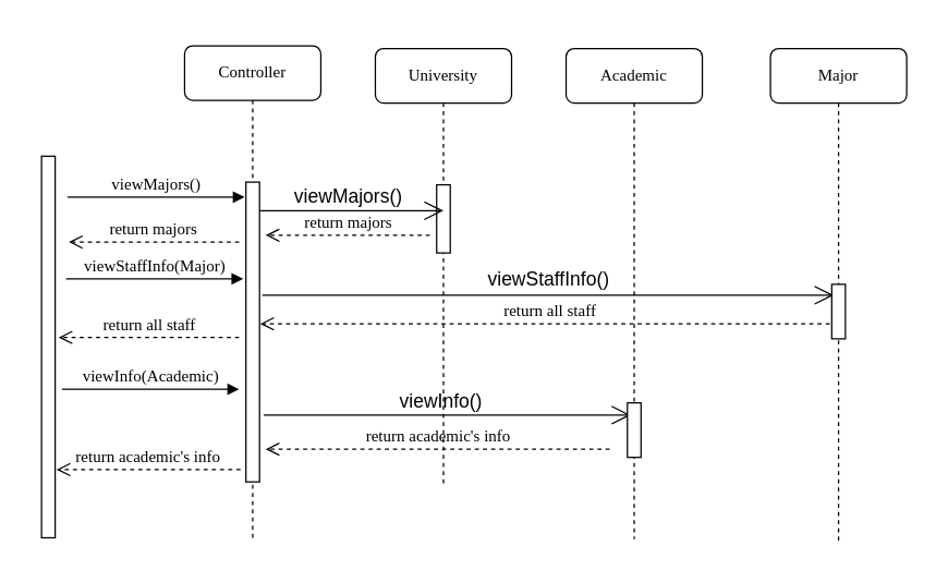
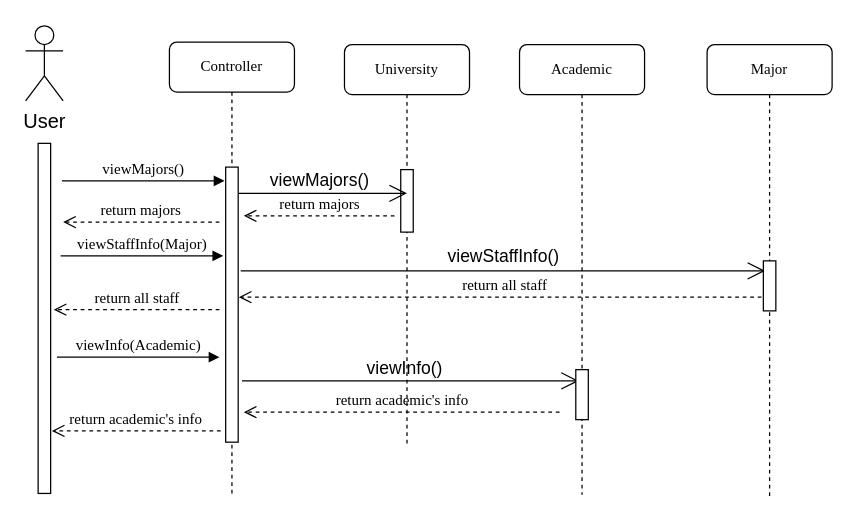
+ <mxCell id="4" value="User&lt;br&gt;" style="shape=umlActor;verticalLabelPosition=bottom;labelBackgroundColor=#ffffff;verticalAlign=top;html=1;outlineConnect=0;fontSize=16;" vertex="1" parent="1"><mxGeometry x="20" y="20" width="30" height="60" as="geometry" /></mxCell>
